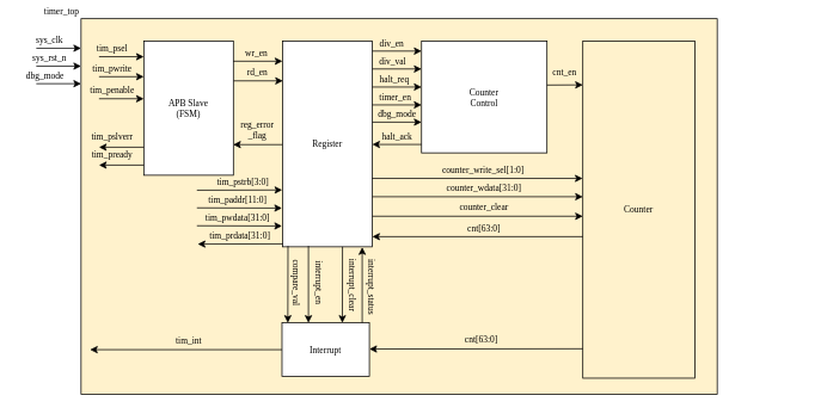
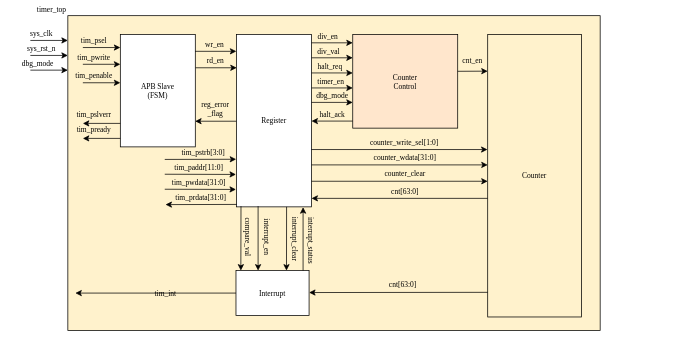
- <mxCell id="5" value="Counter&lt;br&gt;Control" style="rounded=0;whiteSpace=wrap;html=1;fontSize=10;fontFamily=Times New Roman;" parent="1" vertex="1"><mxGeometry x="470" y="45" width="140" height="125" as="geometry" /></mxCell>
+ <mxCell id="5" value="Counter&lt;br&gt;Control" style="rounded=0;whiteSpace=wrap;html=1;fontSize=10;fontFamily=Times New Roman;fillColor=#ffe6cc;" parent="1" vertex="1"><mxGeometry x="470" y="45" width="140" height="125" as="geometry" /></mxCell>
- <mxCell id="41" value="tim_int" style="text;html=1;align=center;verticalAlign=middle;whiteSpace=wrap;rounded=0;fontSize=10;fontFamily=Times New Roman;" parent="1" vertex="1"><mxGeometry x="182.5" y="370" width="55" height="20" as="geometry" /></mxCell>
+ <mxCell id="41" value="tim_int" style="text;html=1;align=center;verticalAlign=middle;whiteSpace=wrap;rounded=0;fontSize=10;fontFamily=Times New Roman;" parent="1" vertex="1"><mxGeometry x="192.5" y="380" width="55" height="20" as="geometry" /></mxCell>
